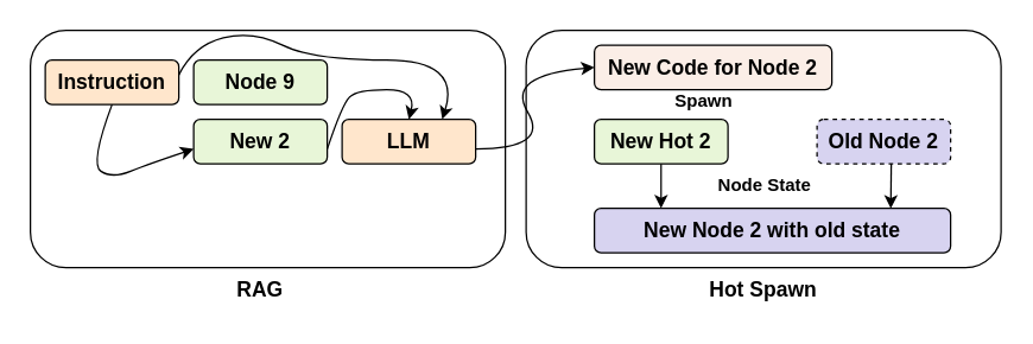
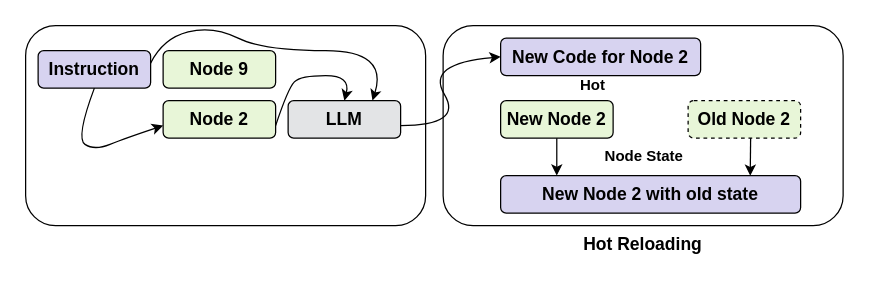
- <mxCell id="11" value="&lt;b&gt;&lt;font style=&quot;font-size: 14px;&quot;&gt;New Code for Node 2&lt;/font&gt;&lt;/b&gt;" style="rounded=1;whiteSpace=wrap;html=1;fillColor=#FBEEE7;" vertex="1" parent="1"><mxGeometry x="400" y="30" width="160" height="30" as="geometry" /></mxCell>
+ <mxCell id="11" value="&lt;b&gt;&lt;font style=&quot;font-size: 14px;&quot;&gt;New Code for Node 2&lt;/font&gt;&lt;/b&gt;" style="rounded=1;whiteSpace=wrap;html=1;fillColor=#d7d3f0;" vertex="1" parent="1"><mxGeometry x="400" y="30" width="160" height="30" as="geometry" /></mxCell>
- <mxCell id="6" value="&lt;font style=&quot;font-size: 14px;&quot;&gt;&lt;b&gt;Instruction&lt;/b&gt;&lt;/font&gt;" style="rounded=1;whiteSpace=wrap;html=1;fillColor=#ffe6cc;" vertex="1" parent="1"><mxGeometry x="30" y="40" width="90" height="30" as="geometry" /></mxCell>
+ <mxCell id="6" value="&lt;font style=&quot;font-size: 14px;&quot;&gt;&lt;b&gt;Instruction&lt;/b&gt;&lt;/font&gt;" style="rounded=1;whiteSpace=wrap;html=1;fillColor=#D7D3F0;" vertex="1" parent="1"><mxGeometry x="30" y="40" width="90" height="30" as="geometry" /></mxCell>
- <mxCell id="20" value="&lt;font style=&quot;font-size: 12px;&quot;&gt;&lt;b&gt;Spawn&lt;/b&gt;&lt;/font&gt;" style="text;html=1;align=center;verticalAlign=middle;whiteSpace=wrap;rounded=0;" vertex="1" parent="1"><mxGeometry x="444" y="53" width="60" height="30" as="geometry" /></mxCell>
+ <mxCell id="20" value="&lt;font style=&quot;font-size: 12px;&quot;&gt;&lt;b&gt;Hot&lt;/b&gt;&lt;/font&gt;" style="text;html=1;align=center;verticalAlign=middle;whiteSpace=wrap;rounded=0;" vertex="1" parent="1"><mxGeometry x="444" y="53" width="60" height="30" as="geometry" /></mxCell>
- <mxCell id="4" value="&lt;b&gt;&lt;font style=&quot;font-size: 14px;&quot;&gt;New 2&lt;/font&gt;&lt;/b&gt;" style="rounded=1;whiteSpace=wrap;html=1;fillColor=#E8F6D8;" vertex="1" parent="1"><mxGeometry x="130" y="80" width="90" height="30" as="geometry" /></mxCell>
+ <mxCell id="4" value="&lt;b&gt;&lt;font style=&quot;font-size: 14px;&quot;&gt;Node 2&lt;/font&gt;&lt;/b&gt;" style="rounded=1;whiteSpace=wrap;html=1;fillColor=#E8F6D8;" vertex="1" parent="1"><mxGeometry x="130" y="80" width="90" height="30" as="geometry" /></mxCell>
- <mxCell id="5" value="&lt;b&gt;&lt;font style=&quot;font-size: 14px;&quot;&gt;LLM&lt;/font&gt;&lt;/b&gt;" style="rounded=1;whiteSpace=wrap;html=1;fillColor=#ffe6cc;" vertex="1" parent="1"><mxGeometry x="230" y="80" width="90" height="30" as="geometry" /></mxCell>
+ <mxCell id="5" value="&lt;b&gt;&lt;font style=&quot;font-size: 14px;&quot;&gt;LLM&lt;/font&gt;&lt;/b&gt;" style="rounded=1;whiteSpace=wrap;html=1;fillColor=#E3E4E6;" vertex="1" parent="1"><mxGeometry x="230" y="80" width="90" height="30" as="geometry" /></mxCell>
- <mxCell id="8" value="&lt;b&gt;&lt;font style=&quot;font-size: 14px;&quot;&gt;New Hot 2&lt;/font&gt;&lt;/b&gt;" style="rounded=1;whiteSpace=wrap;html=1;fillColor=#E8F6D8;" vertex="1" parent="1"><mxGeometry x="400" y="80" width="90" height="30" as="geometry" /></mxCell>
+ <mxCell id="8" value="&lt;b&gt;&lt;font style=&quot;font-size: 14px;&quot;&gt;New Node 2&lt;/font&gt;&lt;/b&gt;" style="rounded=1;whiteSpace=wrap;html=1;fillColor=#E8F6D8;" vertex="1" parent="1"><mxGeometry x="400" y="80" width="90" height="30" as="geometry" /></mxCell>
- <mxCell id="9" value="&lt;b&gt;&lt;font style=&quot;font-size: 14px;&quot;&gt;Old Node 2&lt;/font&gt;&lt;/b&gt;" style="rounded=1;whiteSpace=wrap;html=1;fillColor=#d7d3f0;dashed=1;" vertex="1" parent="1"><mxGeometry x="550" y="80" width="90" height="30" as="geometry" /></mxCell>
+ <mxCell id="9" value="&lt;b&gt;&lt;font style=&quot;font-size: 14px;&quot;&gt;Old Node 2&lt;/font&gt;&lt;/b&gt;" style="rounded=1;whiteSpace=wrap;html=1;fillColor=#E8F6D8;dashed=1;" vertex="1" parent="1"><mxGeometry x="550" y="80" width="90" height="30" as="geometry" /></mxCell>
- <mxCell id="12" value="&lt;b&gt;&lt;font style=&quot;font-size: 14px;&quot;&gt;RAG&lt;/font&gt;&lt;/b&gt;" style="text;html=1;align=center;verticalAlign=middle;whiteSpace=wrap;rounded=0;" vertex="1" parent="1"><mxGeometry x="145" y="180" width="60" height="30" as="geometry" /></mxCell>
- <mxCell id="13" value="&lt;b&gt;&lt;font style=&quot;font-size: 14px;&quot;&gt;Hot Spawn&lt;/font&gt;&lt;/b&gt;" style="text;html=1;align=center;verticalAlign=middle;whiteSpace=wrap;rounded=0;" vertex="1" parent="1"><mxGeometry x="461" y="180" width="106" height="30" as="geometry" /></mxCell>
+ <mxCell id="13" value="&lt;b&gt;&lt;font style=&quot;font-size: 14px;&quot;&gt;Hot Reloading&lt;/font&gt;&lt;/b&gt;" style="text;html=1;align=center;verticalAlign=middle;whiteSpace=wrap;rounded=0;" vertex="1" parent="1"><mxGeometry x="461" y="180" width="106" height="30" as="geometry" /></mxCell>
